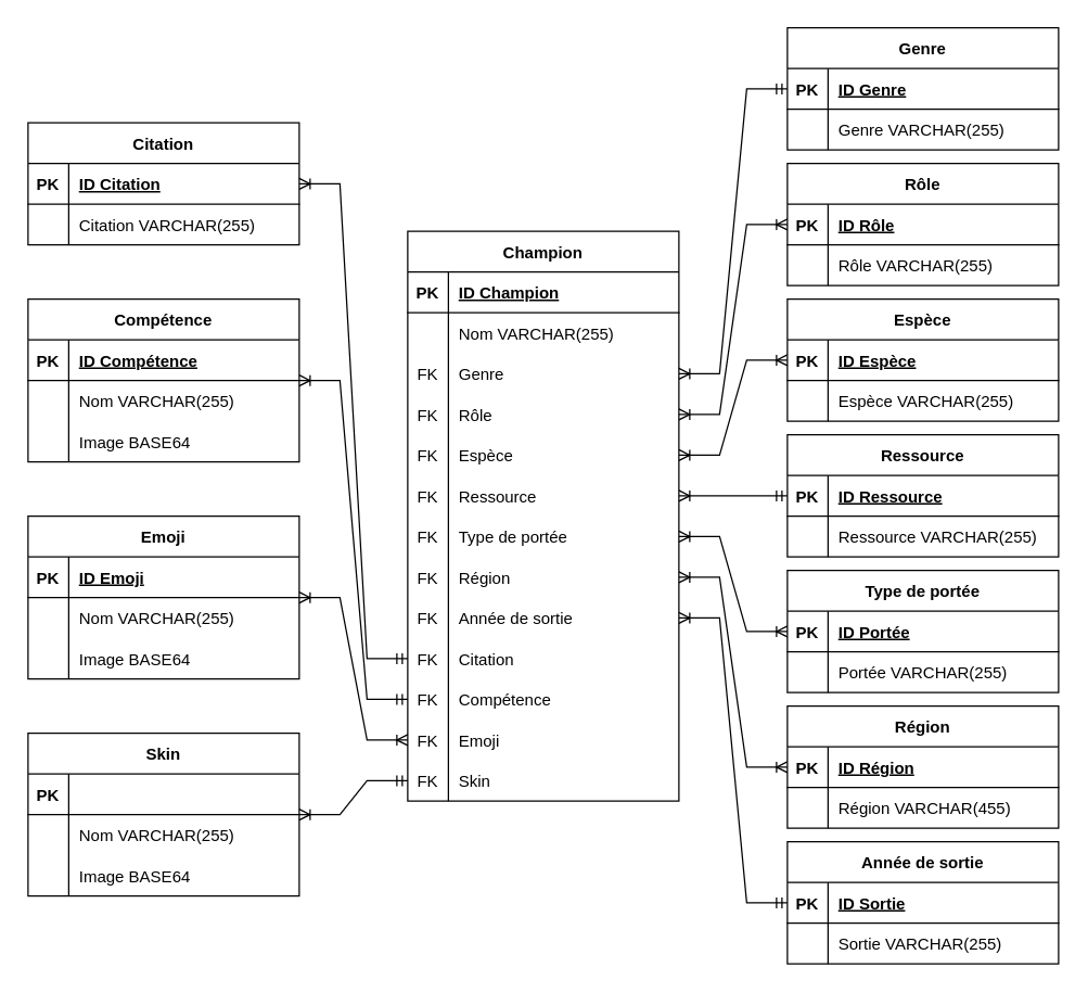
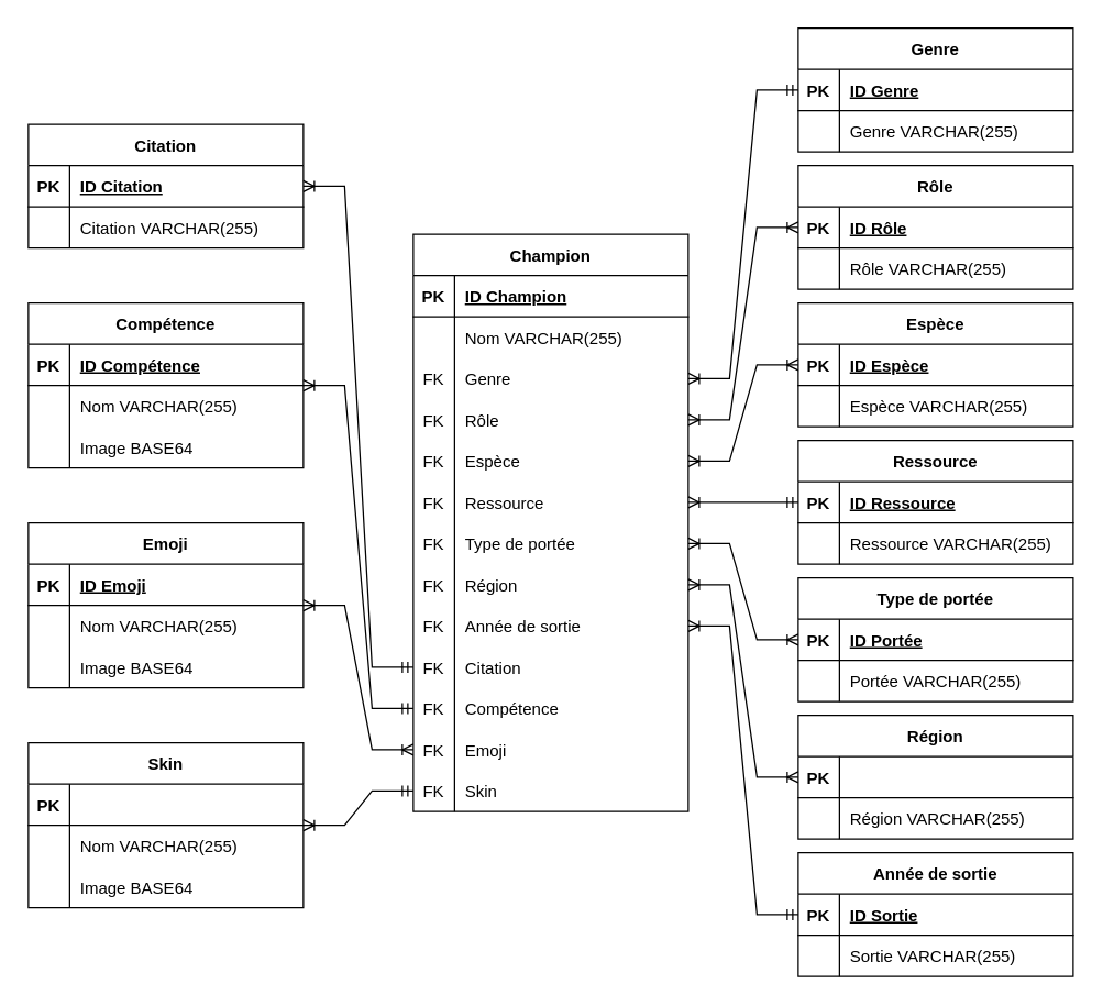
- <mxCell id="80" value="ID Région" style="shape=partialRectangle;overflow=hidden;connectable=0;fillColor=none;top=0;left=0;bottom=0;right=0;align=left;spacingLeft=6;fontStyle=5;" parent="78" vertex="1"><mxGeometry x="30" width="170" height="30" as="geometry"><mxRectangle width="170" height="30" as="alternateBounds" /></mxGeometry></mxCell>
- <mxCell id="83" value="Région VARCHAR(455)" style="shape=partialRectangle;overflow=hidden;connectable=0;fillColor=none;top=0;left=0;bottom=0;right=0;align=left;spacingLeft=6;" parent="81" vertex="1"><mxGeometry x="30" width="170" height="30" as="geometry"><mxRectangle width="170" height="30" as="alternateBounds" /></mxGeometry></mxCell>
+ <mxCell id="83" value="Région VARCHAR(255)" style="shape=partialRectangle;overflow=hidden;connectable=0;fillColor=none;top=0;left=0;bottom=0;right=0;align=left;spacingLeft=6;" parent="81" vertex="1"><mxGeometry x="30" width="170" height="30" as="geometry"><mxRectangle width="170" height="30" as="alternateBounds" /></mxGeometry></mxCell>
